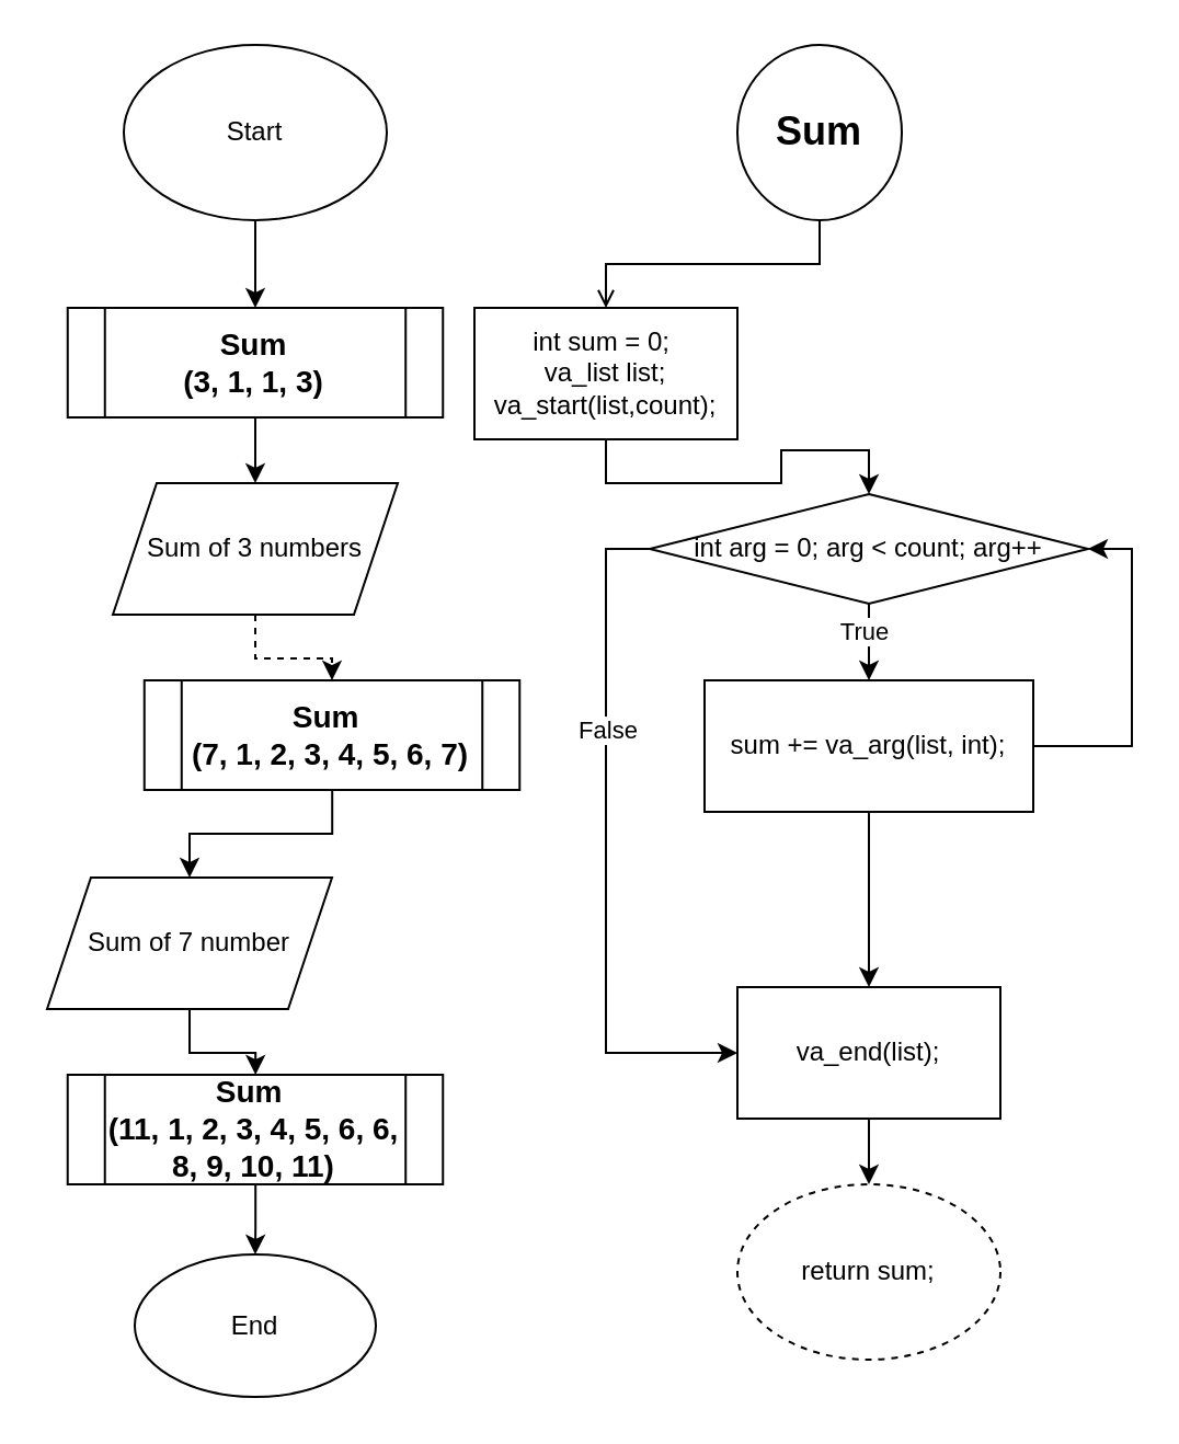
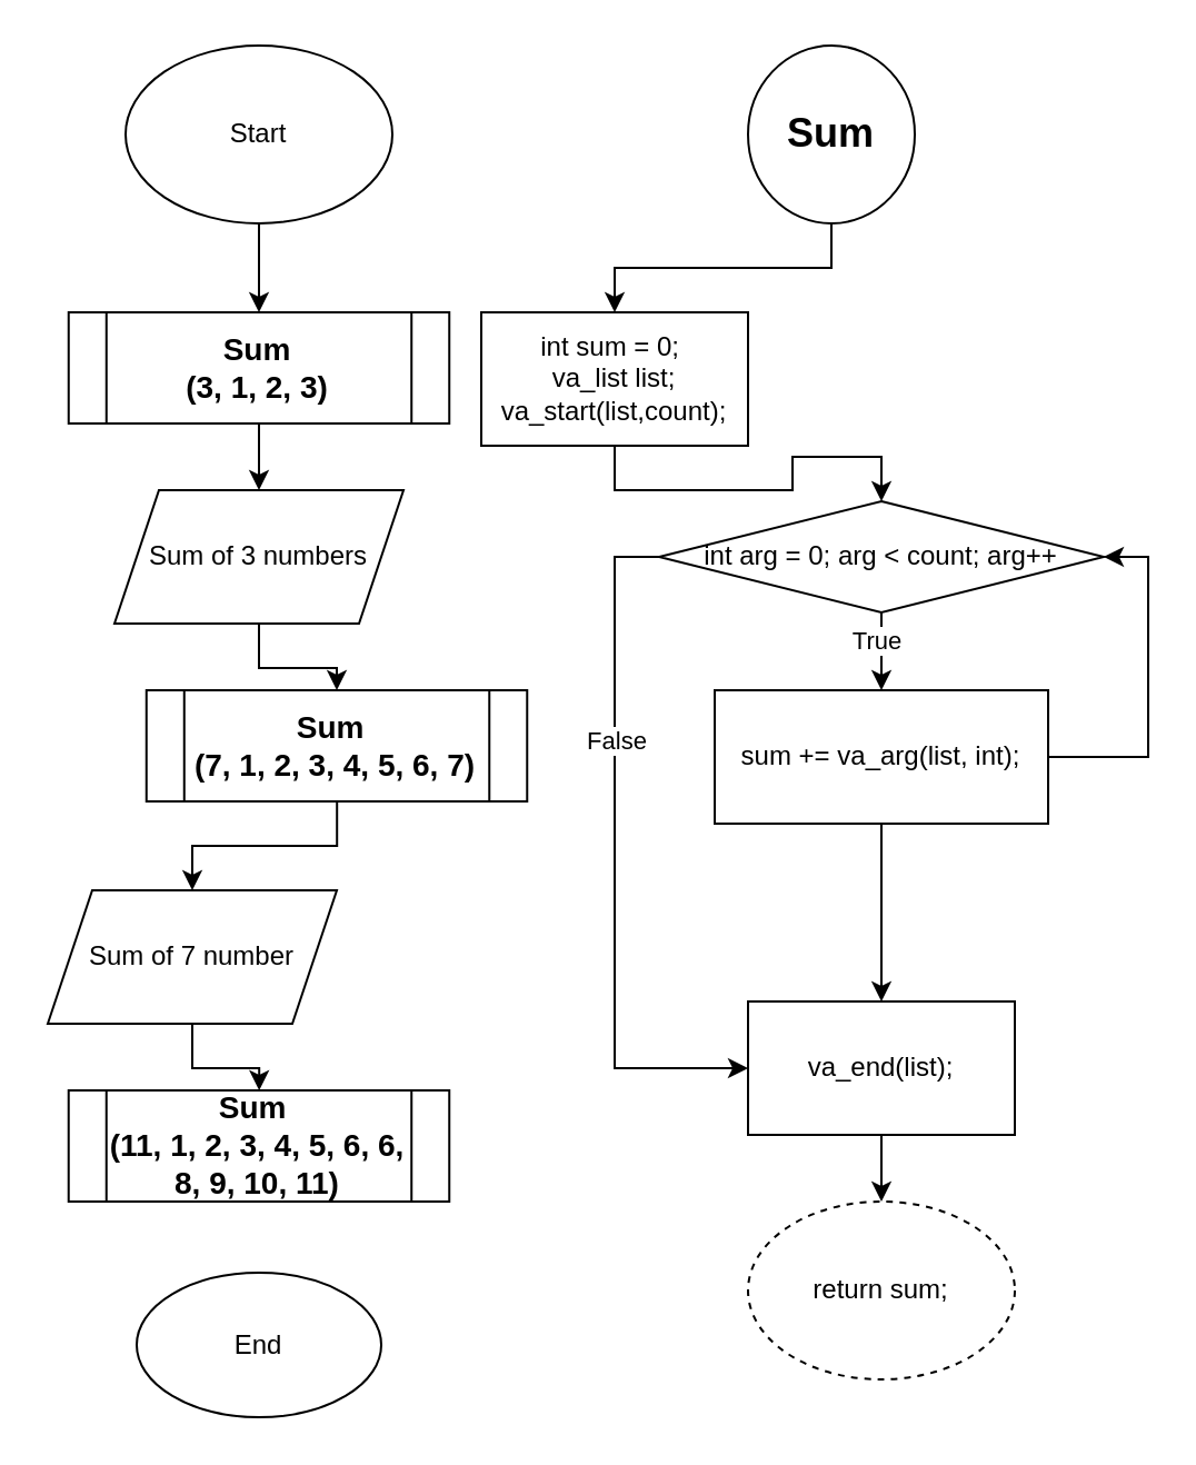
- <mxCell id="15" value="" style="edgeStyle=orthogonalEdgeStyle;rounded=0;orthogonalLoop=1;jettySize=auto;html=1;endArrow=open;" edge="1" parent="1" source="16" target="18"><mxGeometry relative="1" as="geometry" /></mxCell>
+ <mxCell id="15" value="" style="edgeStyle=orthogonalEdgeStyle;rounded=0;orthogonalLoop=1;jettySize=auto;html=1;" edge="1" parent="1" source="16" target="18"><mxGeometry relative="1" as="geometry" /></mxCell>
- <mxCell id="5" value="&lt;font style=&quot;font-size: 14px;&quot;&gt;&lt;b&gt;Sum&lt;/b&gt;&lt;/font&gt;&lt;div&gt;&lt;font style=&quot;font-size: 14px;&quot;&gt;&lt;b&gt;(3, 1, 1, 3)&lt;/b&gt;&lt;/font&gt;&lt;/div&gt;" style="shape=process;whiteSpace=wrap;html=1;backgroundOutline=1;" vertex="1" parent="1"><mxGeometry x="30.38" y="140" width="171.24" height="50" as="geometry" /></mxCell>
+ <mxCell id="5" value="&lt;font style=&quot;font-size: 14px;&quot;&gt;&lt;b&gt;Sum&lt;/b&gt;&lt;/font&gt;&lt;div&gt;&lt;font style=&quot;font-size: 14px;&quot;&gt;&lt;b&gt;(3, 1, 2, 3)&lt;/b&gt;&lt;/font&gt;&lt;/div&gt;" style="shape=process;whiteSpace=wrap;html=1;backgroundOutline=1;" vertex="1" parent="1"><mxGeometry x="30.38" y="140" width="171.24" height="50" as="geometry" /></mxCell>
- <mxCell id="6" style="edgeStyle=orthogonalEdgeStyle;rounded=0;orthogonalLoop=1;jettySize=auto;html=1;entryX=0.5;entryY=0;entryDx=0;entryDy=0;dashed=1;" edge="1" parent="1" source="7" target="9"><mxGeometry relative="1" as="geometry" /></mxCell>
+ <mxCell id="6" style="edgeStyle=orthogonalEdgeStyle;rounded=0;orthogonalLoop=1;jettySize=auto;html=1;entryX=0.5;entryY=0;entryDx=0;entryDy=0;" edge="1" parent="1" source="7" target="9"><mxGeometry relative="1" as="geometry" /></mxCell>
- <mxCell id="12" value="" style="edgeStyle=orthogonalEdgeStyle;rounded=0;orthogonalLoop=1;jettySize=auto;html=1;" edge="1" parent="1" source="13" target="14"><mxGeometry relative="1" as="geometry" /></mxCell>
